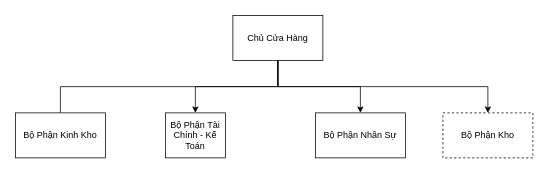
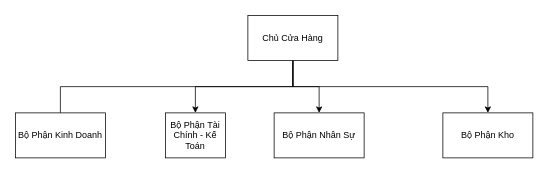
- <mxCell id="6" value="Chủ Cửa Hàng" style="rounded=0;whiteSpace=wrap;html=1;" parent="1" vertex="1"><mxGeometry x="310" y="20" width="120" height="60" as="geometry" /></mxCell>
+ <mxCell id="6" value="Chủ Cửa Hàng" style="rounded=0;whiteSpace=wrap;html=1;" parent="1" vertex="1"><mxGeometry x="330" y="20" width="120" height="60" as="geometry" /></mxCell>
- <mxCell id="7" value="Bộ Phận Kinh Kho" style="rounded=0;whiteSpace=wrap;html=1;" parent="1" vertex="1"><mxGeometry x="20" y="150" width="120" height="60" as="geometry" /></mxCell>
+ <mxCell id="7" value="Bộ Phận Kinh Doanh" style="rounded=0;whiteSpace=wrap;html=1;" parent="1" vertex="1"><mxGeometry x="20" y="150" width="120" height="60" as="geometry" /></mxCell>
- <mxCell id="8" value="Bộ Phận Nhân Sự" style="rounded=0;whiteSpace=wrap;html=1;" parent="1" vertex="1"><mxGeometry x="420" y="150" width="120" height="60" as="geometry" /></mxCell>
+ <mxCell id="8" value="Bộ Phận Nhân Sự" style="rounded=0;whiteSpace=wrap;html=1;" parent="1" vertex="1"><mxGeometry x="365" y="150" width="120" height="60" as="geometry" /></mxCell>
- <mxCell id="10" value="Bộ Phận Kho" style="rounded=0;whiteSpace=wrap;html=1;dashed=1;" vertex="1" parent="1"><mxGeometry x="590" y="150" width="120" height="60" as="geometry" /></mxCell>
+ <mxCell id="10" value="Bộ Phận Kho" style="rounded=0;whiteSpace=wrap;html=1;" vertex="1" parent="1"><mxGeometry x="590" y="150" width="120" height="60" as="geometry" /></mxCell>
